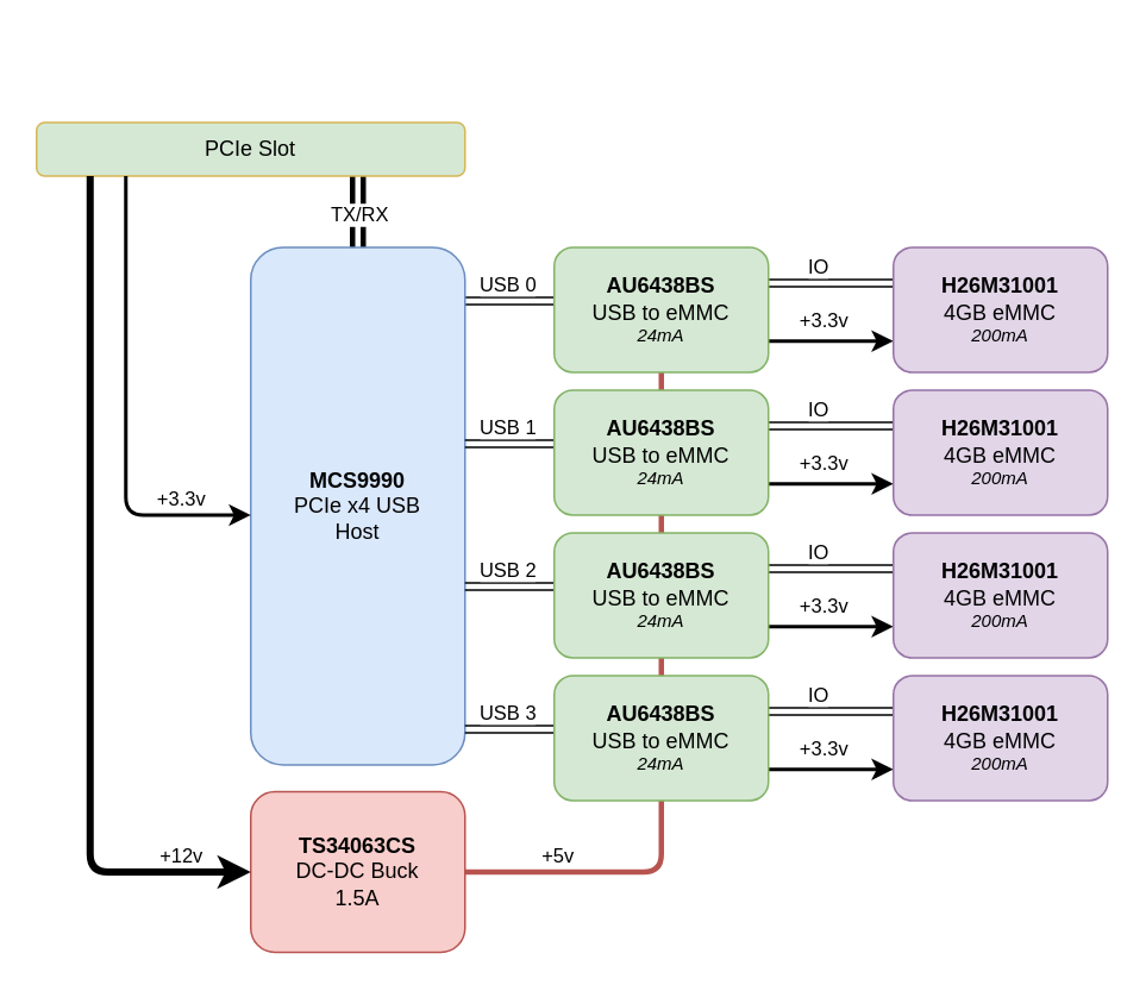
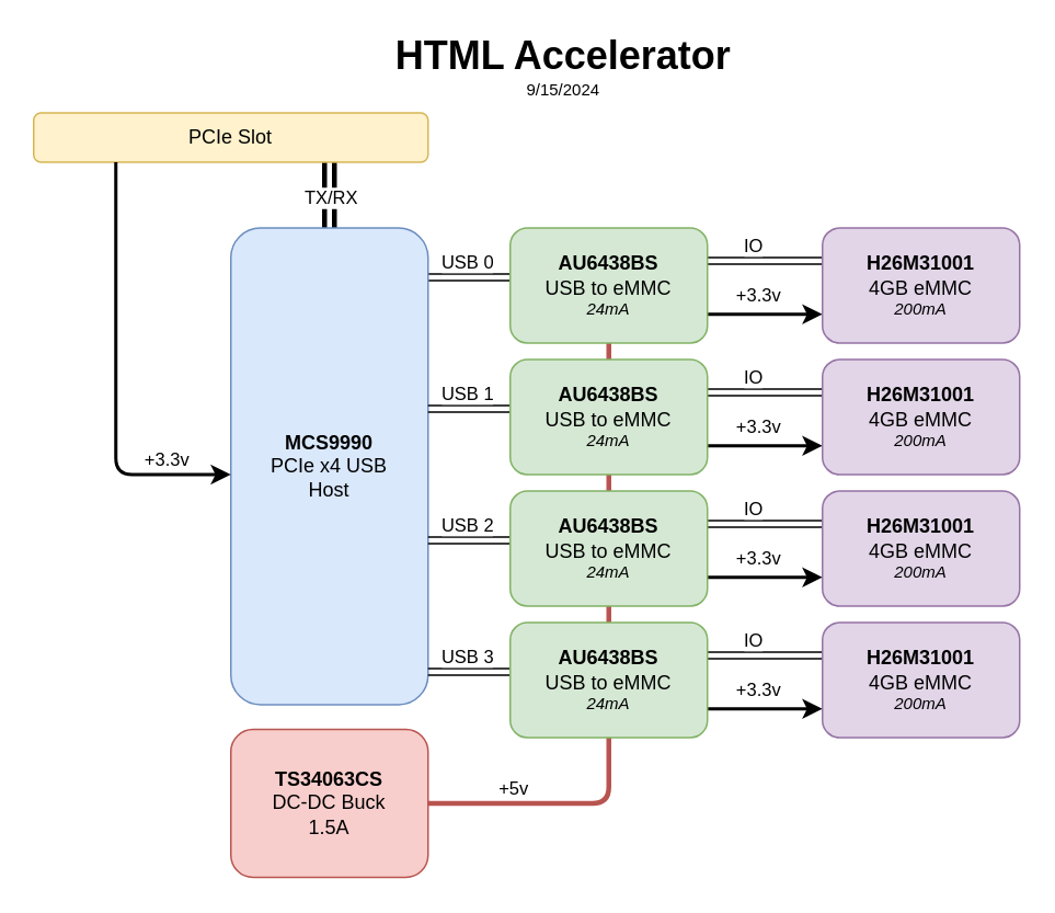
+ <mxCell id="45" value="&lt;div&gt;HTML Accelerator&lt;/div&gt;&lt;div style=&quot;font-size: 10px;&quot;&gt;&lt;span style=&quot;font-weight: normal;&quot;&gt;9/15/2024&lt;/span&gt;&lt;br&gt;&lt;/div&gt;" style="text;strokeColor=none;fillColor=none;html=1;fontSize=24;fontStyle=1;verticalAlign=middle;align=center;" vertex="1" parent="1"><mxGeometry x="212" y="20" width="259" height="40" as="geometry" /></mxCell>
- <mxCell id="6" value="PCIe Slot" style="rounded=1;whiteSpace=wrap;html=1;fillColor=#d5e8d4;strokeColor=#d6b656;" vertex="1" parent="1"><mxGeometry x="20" y="68" width="240" height="30" as="geometry" /></mxCell>
+ <mxCell id="6" value="PCIe Slot" style="rounded=1;whiteSpace=wrap;html=1;fillColor=#fff2cc;strokeColor=#d6b656;" vertex="1" parent="1"><mxGeometry x="20" y="68" width="240" height="30" as="geometry" /></mxCell>
- <mxCell id="18" style="edgeStyle=orthogonalEdgeStyle;rounded=1;orthogonalLoop=1;jettySize=auto;html=1;curved=0;strokeColor=default;strokeWidth=4;" edge="1" parent="1" source="6" target="15"><mxGeometry relative="1" as="geometry"><Array as="points"><mxPoint x="50" y="488" /></Array></mxGeometry></mxCell>
- <mxCell id="19" value="+12v " style="edgeLabel;html=1;align=center;verticalAlign=middle;resizable=0;points=[];labelBorderColor=none;" vertex="1" connectable="0" parent="18"><mxGeometry x="0.733" relative="1" as="geometry"><mxPoint x="24" y="-10" as="offset" /></mxGeometry></mxCell>
